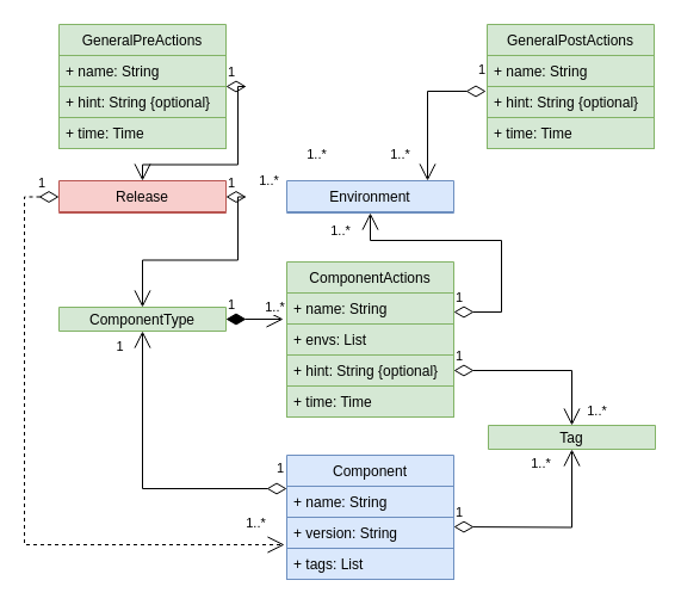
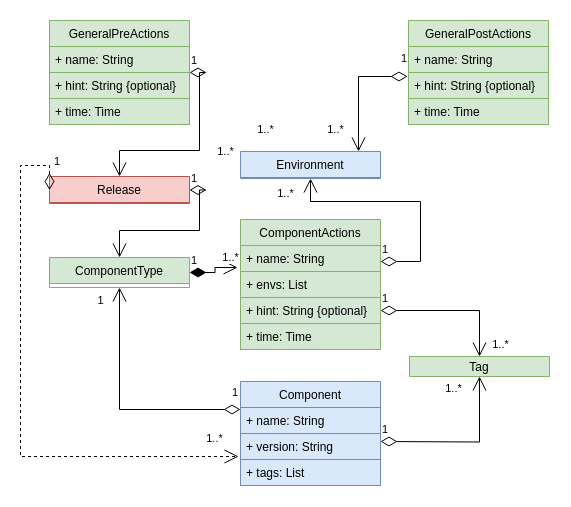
- <mxCell id="36" value="Release" style="swimlane;fontStyle=0;childLayout=stackLayout;horizontal=1;startSize=26;fillColor=#f8cecc;horizontalStack=0;resizeParent=1;resizeParentMax=0;resizeLast=0;collapsible=1;marginBottom=0;strokeColor=#b85450;" vertex="1" parent="1"><mxGeometry x="49" y="151" width="140" height="27" as="geometry"><mxRectangle x="310" y="153" width="100" height="26" as="alternateBounds" /></mxGeometry></mxCell>
+ <mxCell id="36" value="Release" style="swimlane;fontStyle=0;childLayout=stackLayout;horizontal=1;startSize=26;fillColor=#f8cecc;horizontalStack=0;resizeParent=1;resizeParentMax=0;resizeLast=0;collapsible=1;marginBottom=0;strokeColor=#b85450;" vertex="1" parent="1"><mxGeometry x="49" y="176" width="140" height="27" as="geometry"><mxRectangle x="310" y="153" width="100" height="26" as="alternateBounds" /></mxGeometry></mxCell>
- <mxCell id="15" value="ComponentType" style="swimlane;fontStyle=0;childLayout=stackLayout;horizontal=1;startSize=26;fillColor=#d5e8d4;horizontalStack=0;resizeParent=1;resizeParentMax=0;resizeLast=0;collapsible=1;marginBottom=0;strokeColor=#82b366;" vertex="1" parent="1"><mxGeometry x="49" y="257" width="140" height="20" as="geometry" /></mxCell>
+ <mxCell id="15" value="ComponentType" style="swimlane;fontStyle=0;childLayout=stackLayout;horizontal=1;startSize=26;fillColor=#d5e8d4;horizontalStack=0;resizeParent=1;resizeParentMax=0;resizeLast=0;collapsible=1;marginBottom=0;strokeColor=#82b366;" vertex="1" parent="1"><mxGeometry x="49" y="257" width="140" height="30" as="geometry" /></mxCell>
